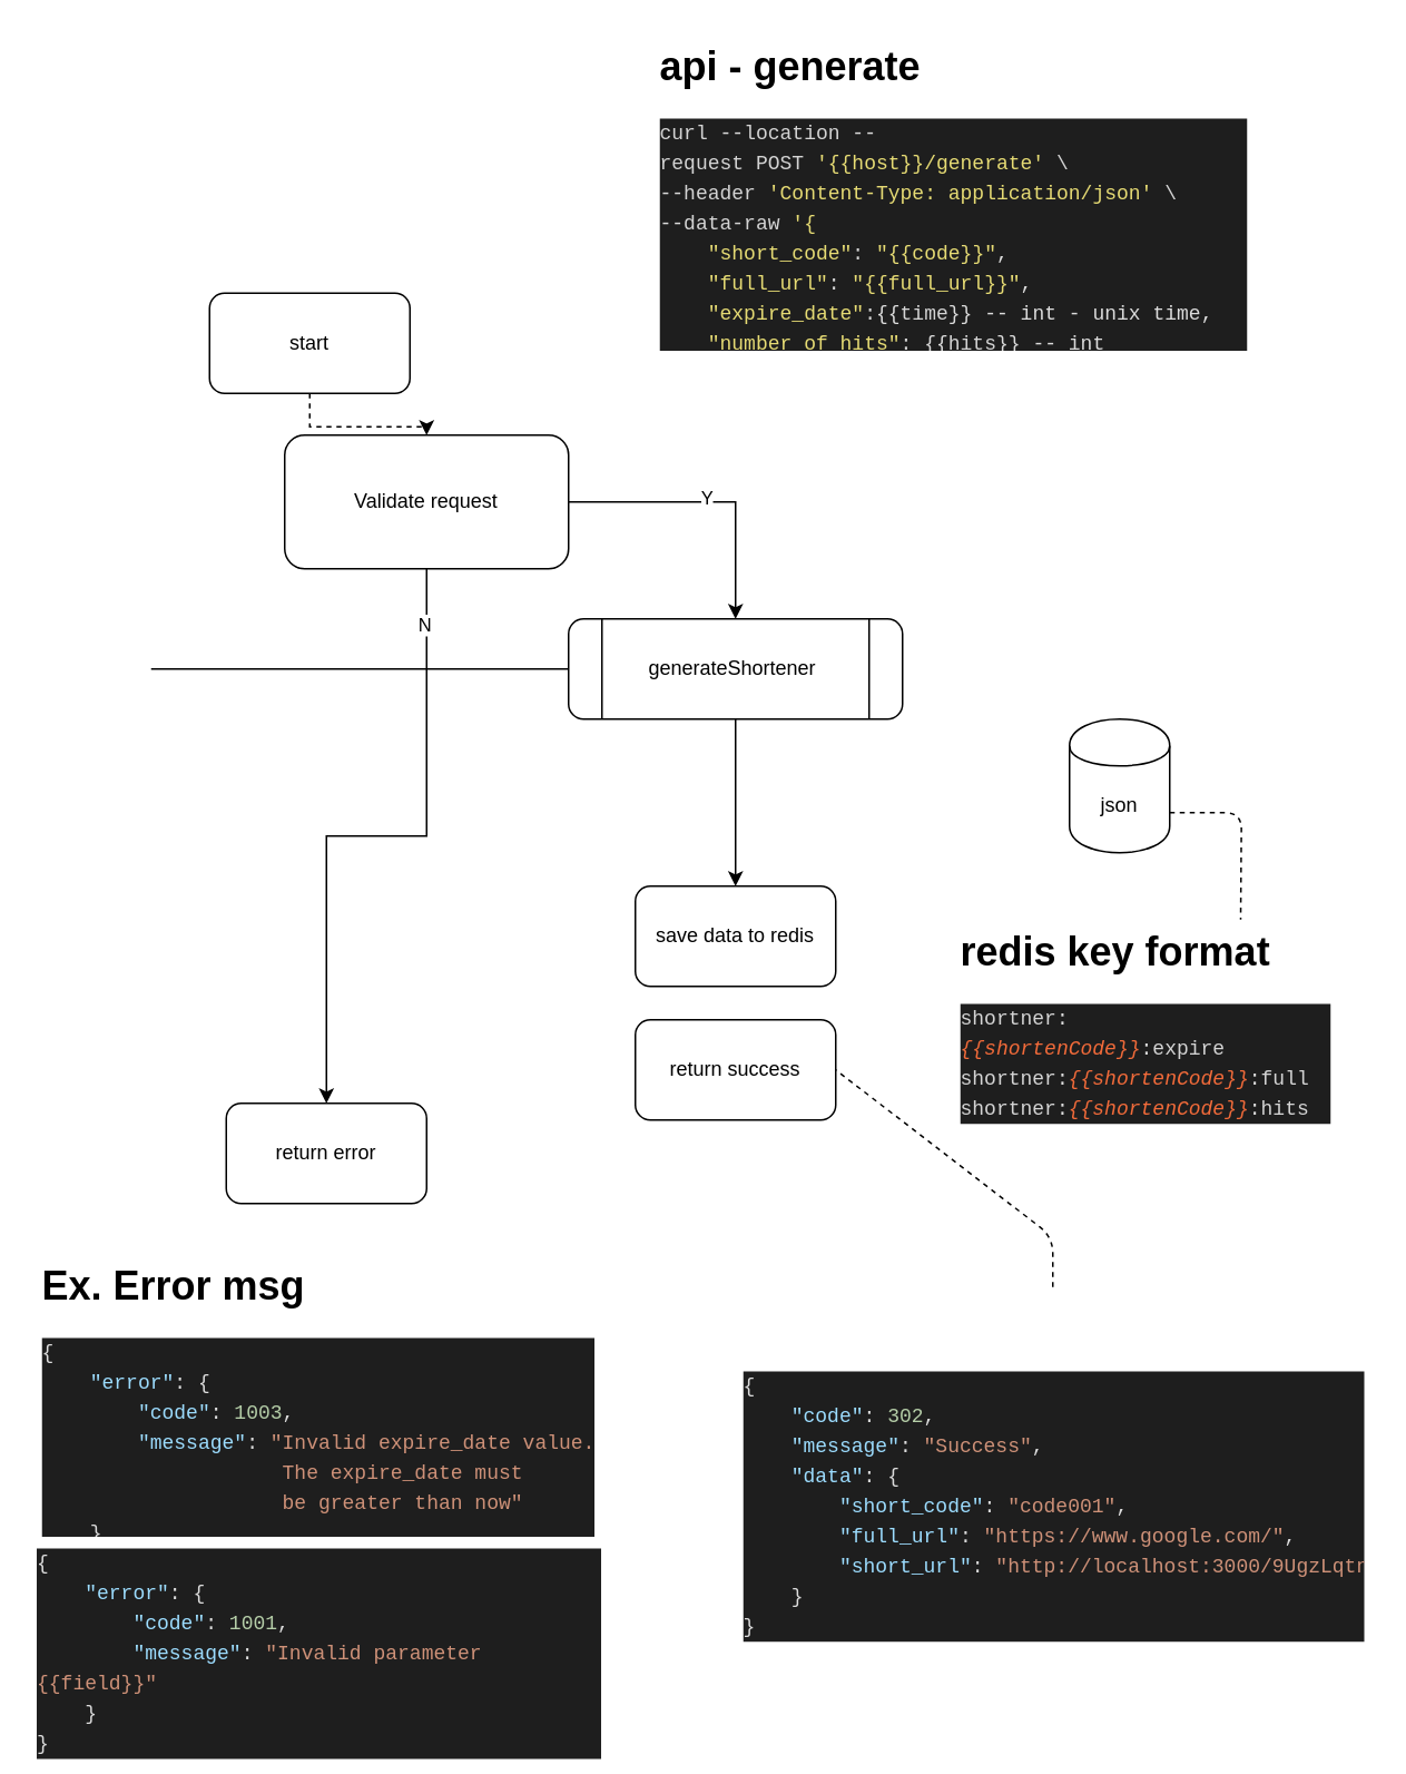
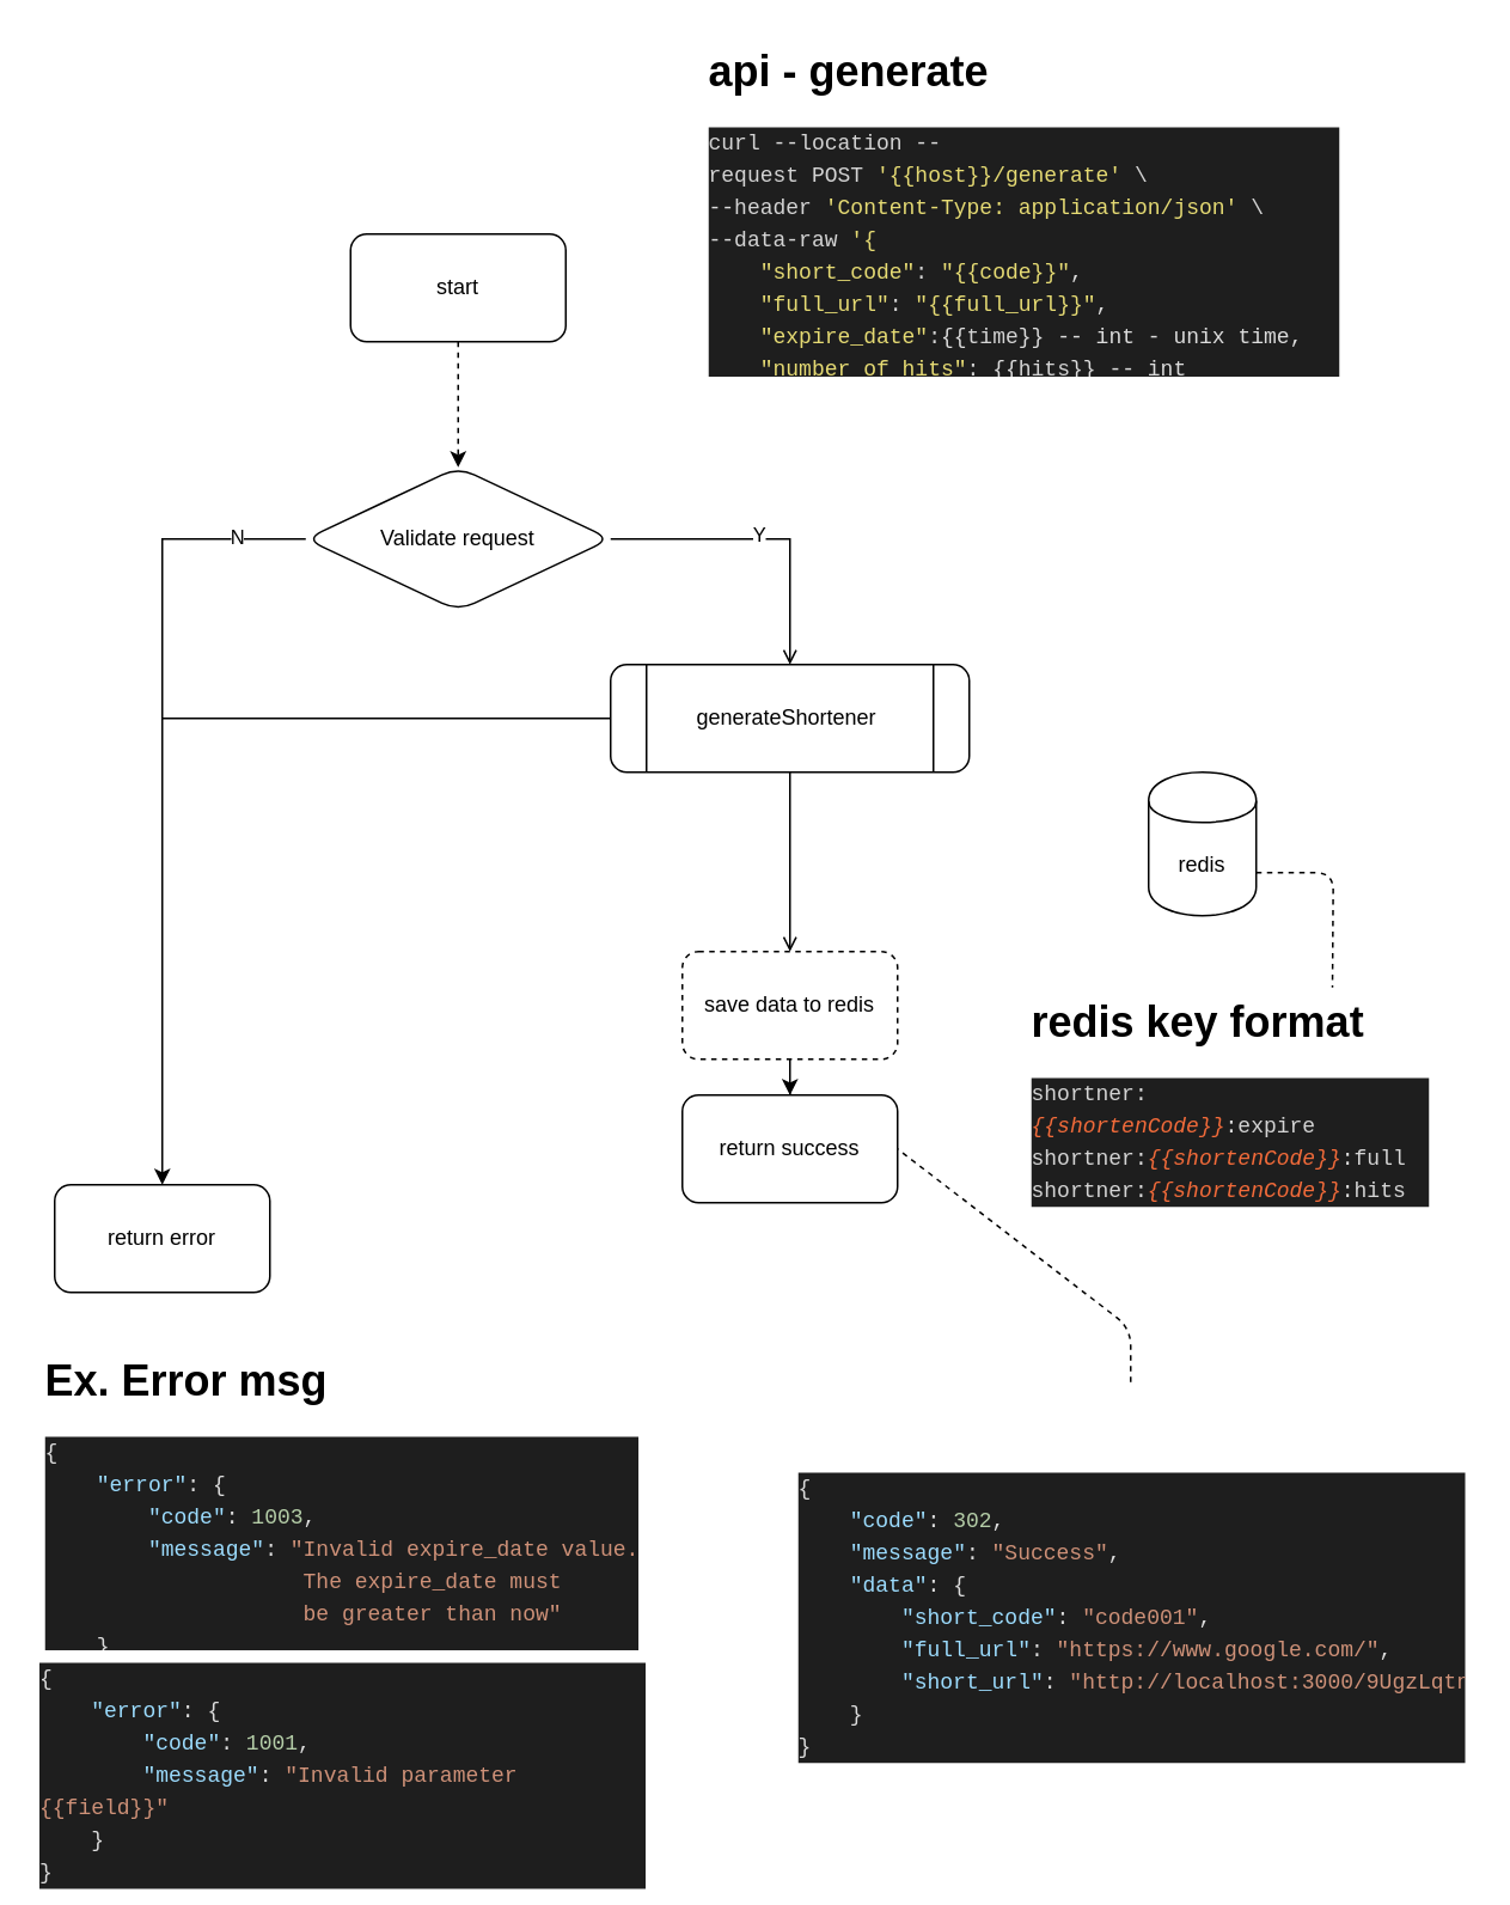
- <mxCell id="3" value="start" style="rounded=1;whiteSpace=wrap;html=1;" parent="1" vertex="1"><mxGeometry x="125" y="175" width="120" height="60" as="geometry" /></mxCell>
+ <mxCell id="3" value="start" style="rounded=1;whiteSpace=wrap;html=1;" parent="1" vertex="1"><mxGeometry x="195" y="130" width="120" height="60" as="geometry" /></mxCell>
- <mxCell id="9" value="Validate request" style="whiteSpace=wrap;html=1;rounded=1;" vertex="1" parent="1"><mxGeometry x="170" y="260" width="170" height="80" as="geometry" /></mxCell>
+ <mxCell id="9" value="Validate request" style="rhombus;whiteSpace=wrap;html=1;rounded=1;" vertex="1" parent="1"><mxGeometry x="170" y="260" width="170" height="80" as="geometry" /></mxCell>
- <mxCell id="7" value="" style="edgeStyle=orthogonalEdgeStyle;rounded=0;orthogonalLoop=1;jettySize=auto;html=1;" edge="1" parent="1" source="9" target="12"><mxGeometry relative="1" as="geometry"><Array as="points"><mxPoint x="440" y="300" /></Array></mxGeometry></mxCell>
+ <mxCell id="7" value="" style="edgeStyle=orthogonalEdgeStyle;rounded=0;orthogonalLoop=1;jettySize=auto;html=1;endArrow=open;" edge="1" parent="1" source="9" target="12"><mxGeometry relative="1" as="geometry"><Array as="points"><mxPoint x="440" y="300" /></Array></mxGeometry></mxCell>
- <mxCell id="16" value="json" style="shape=cylinder;whiteSpace=wrap;html=1;boundedLbl=1;backgroundOutline=1;rounded=1;" vertex="1" parent="1"><mxGeometry x="640" y="430" width="60" height="80" as="geometry" /></mxCell>
+ <mxCell id="16" value="redis" style="shape=cylinder;whiteSpace=wrap;html=1;boundedLbl=1;backgroundOutline=1;rounded=1;" vertex="1" parent="1"><mxGeometry x="640" y="430" width="60" height="80" as="geometry" /></mxCell>
- <mxCell id="11" value="" style="edgeStyle=orthogonalEdgeStyle;rounded=0;orthogonalLoop=1;jettySize=auto;html=1;" edge="1" parent="1" source="12" target="15"><mxGeometry relative="1" as="geometry" /></mxCell>
+ <mxCell id="11" value="" style="edgeStyle=orthogonalEdgeStyle;rounded=0;orthogonalLoop=1;jettySize=auto;html=1;endArrow=open;" edge="1" parent="1" source="12" target="15"><mxGeometry relative="1" as="geometry" /></mxCell>
- <mxCell id="15" value="save data to redis" style="whiteSpace=wrap;html=1;rounded=1;" vertex="1" parent="1"><mxGeometry x="380" y="530" width="120" height="60" as="geometry" /></mxCell>
+ <mxCell id="15" value="save data to redis" style="whiteSpace=wrap;html=1;rounded=1;dashed=1;" vertex="1" parent="1"><mxGeometry x="380" y="530" width="120" height="60" as="geometry" /></mxCell>
+ <mxCell id="14" value="" style="edgeStyle=orthogonalEdgeStyle;rounded=0;orthogonalLoop=1;jettySize=auto;html=1;" edge="1" parent="1" source="15" target="17"><mxGeometry relative="1" as="geometry"><mxPoint x="440" y="670" as="targetPoint" /></mxGeometry></mxCell>
- <mxCell id="10" value="return error" style="whiteSpace=wrap;html=1;rounded=1;" vertex="1" parent="1"><mxGeometry x="135" y="660" width="120" height="60" as="geometry" /></mxCell>
+ <mxCell id="10" value="return error" style="whiteSpace=wrap;html=1;rounded=1;" vertex="1" parent="1"><mxGeometry x="30" y="660" width="120" height="60" as="geometry" /></mxCell>
